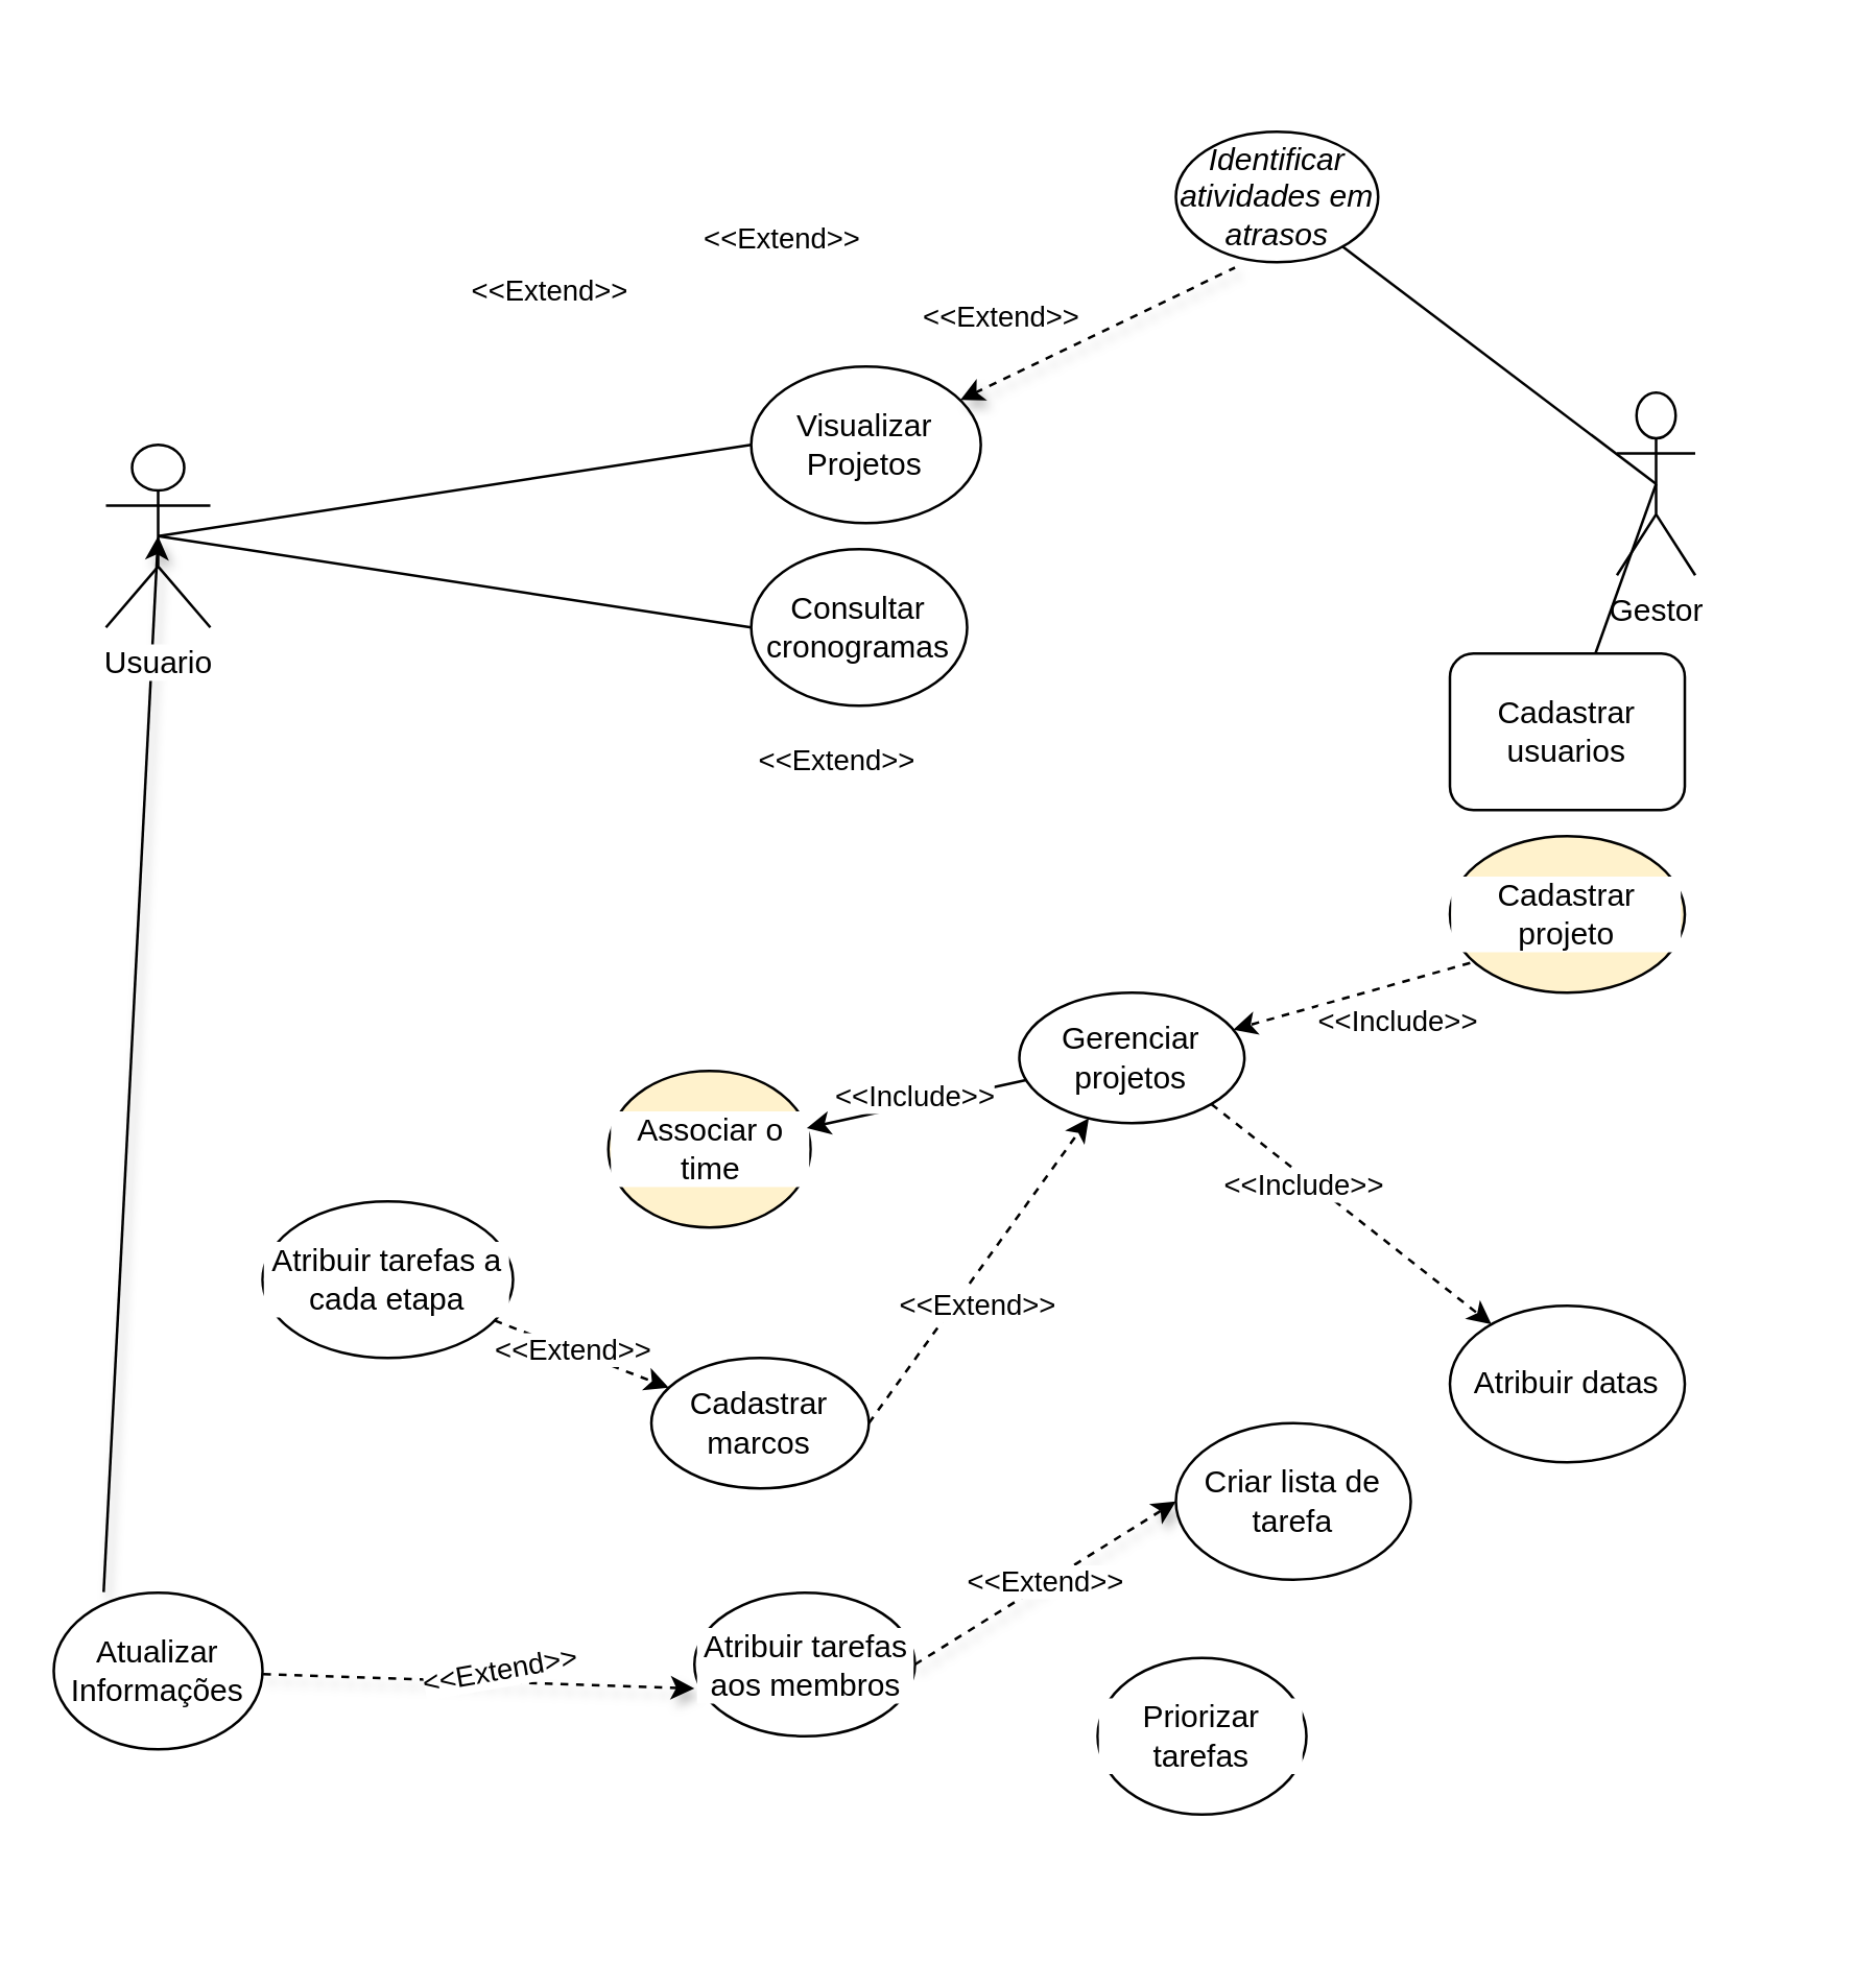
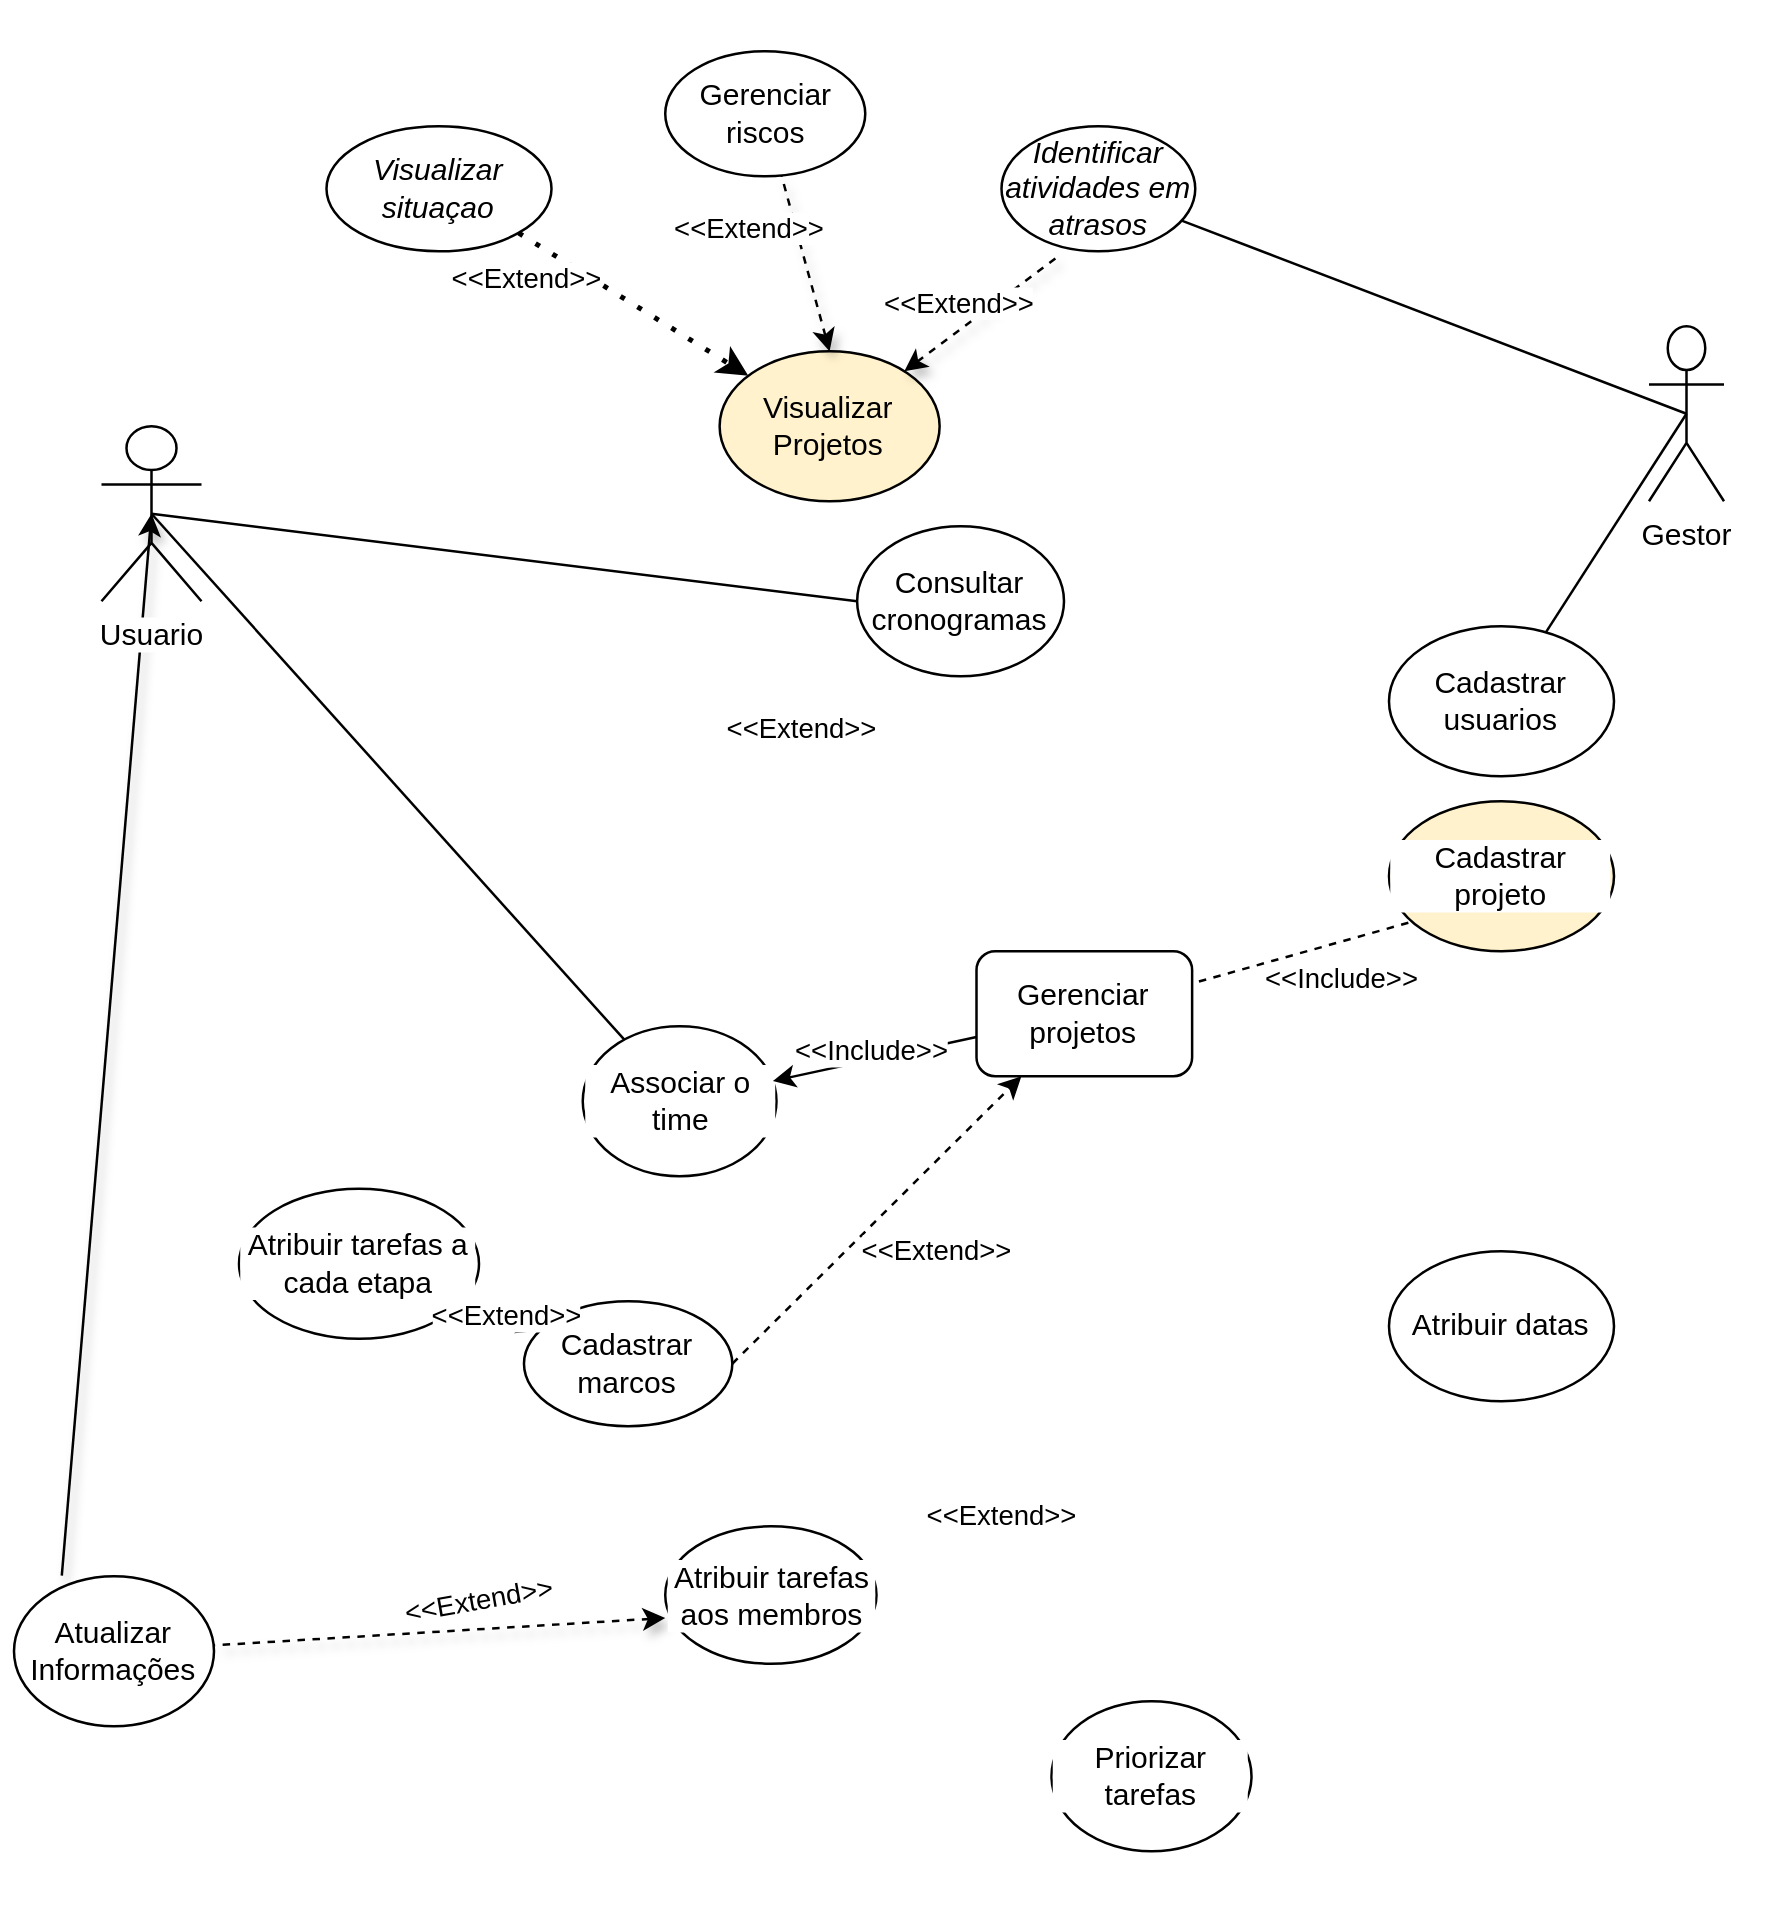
+ <mxCell id="17" value="Gerenciar riscos&lt;br&gt;" style="ellipse;whiteSpace=wrap;html=1;" parent="1" vertex="1"><mxGeometry x="265.5" y="20" width="80" height="50" as="geometry" /></mxCell>
+ <mxCell id="21" value="&lt;i&gt;Visualizar situaçao&lt;/i&gt;" style="ellipse;whiteSpace=wrap;html=1;" parent="1" vertex="1"><mxGeometry x="130" y="50" width="90" height="50" as="geometry" /></mxCell>
- <mxCell id="18" value="&lt;i&gt;Identificar atividades em atrasos&lt;/i&gt;" style="ellipse;whiteSpace=wrap;html=1;" parent="1" vertex="1"><mxGeometry x="450" y="50" width="77.5" height="50" as="geometry" /></mxCell>
+ <mxCell id="18" value="&lt;i&gt;Identificar atividades em atrasos&lt;/i&gt;" style="ellipse;whiteSpace=wrap;html=1;" parent="1" vertex="1"><mxGeometry x="400" y="50" width="77.5" height="50" as="geometry" /></mxCell>
+ <mxCell id="44" style="edgeStyle=none;rounded=0;orthogonalLoop=1;jettySize=auto;html=1;shadow=1;dashed=1;startArrow=classic;startFill=1;endArrow=none;endFill=0;exitX=0.5;exitY=0;exitDx=0;exitDy=0;" parent="1" source="14" target="17" edge="1"><mxGeometry relative="1" as="geometry"><mxPoint x="290.32" y="128.53" as="sourcePoint" /><mxPoint x="255.273" y="30.004" as="targetPoint" /></mxGeometry></mxCell>
+ <mxCell id="26" value="" style="endArrow=classic;dashed=1;html=1;dashPattern=1 3;strokeWidth=2;rounded=0;fontColor=#000000;endFill=1;exitX=1;exitY=1;exitDx=0;exitDy=0;startArrow=none;" parent="1" source="21" target="14" edge="1"><mxGeometry width="50" height="50" relative="1" as="geometry"><mxPoint x="57.64" y="-30.57" as="sourcePoint" /><mxPoint x="269" y="70" as="targetPoint" /></mxGeometry></mxCell>
- <mxCell id="14" value="Visualizar Projetos" style="ellipse;whiteSpace=wrap;html=1;" parent="1" vertex="1"><mxGeometry x="287.25" y="140" width="88" height="60" as="geometry" /></mxCell>
+ <mxCell id="14" value="Visualizar Projetos" style="ellipse;whiteSpace=wrap;html=1;fillColor=#fff2cc;" parent="1" vertex="1"><mxGeometry x="287.25" y="140" width="88" height="60" as="geometry" /></mxCell>
- <mxCell id="5" value="Gestor&lt;br&gt;" style="shape=umlActor;verticalLabelPosition=bottom;verticalAlign=top;html=1;outlineConnect=0;" parent="1" vertex="1"><mxGeometry x="619" y="150" width="30" height="70" as="geometry" /></mxCell>
+ <mxCell id="5" value="Gestor&lt;br&gt;" style="shape=umlActor;verticalLabelPosition=bottom;verticalAlign=top;html=1;outlineConnect=0;" parent="1" vertex="1"><mxGeometry x="659" y="130" width="30" height="70" as="geometry" /></mxCell>
- <mxCell id="22" style="rounded=0;orthogonalLoop=1;jettySize=auto;html=1;exitX=0.5;exitY=0.5;exitDx=0;exitDy=0;exitPerimeter=0;entryX=0;entryY=0.5;entryDx=0;entryDy=0;fontColor=#000000;endArrow=none;endFill=0;strokeWidth=1;" parent="1" source="25" target="14" edge="1"><mxGeometry relative="1" as="geometry" /></mxCell>
+ <mxCell id="22" style="rounded=0;orthogonalLoop=1;jettySize=auto;html=1;exitX=0.5;exitY=0.5;exitDx=0;exitDy=0;exitPerimeter=0;fontColor=#000000;endArrow=none;endFill=0;strokeWidth=1;" parent="1" source="25" target="6" edge="1"><mxGeometry relative="1" as="geometry" /></mxCell>
- <mxCell id="15" value="Consultar cronogramas" style="ellipse;whiteSpace=wrap;html=1;" parent="1" vertex="1"><mxGeometry x="287.25" y="210" width="82.75" height="60" as="geometry" /></mxCell>
+ <mxCell id="15" value="Consultar cronogramas" style="ellipse;whiteSpace=wrap;html=1;" parent="1" vertex="1"><mxGeometry x="342.25" y="210" width="82.75" height="60" as="geometry" /></mxCell>
- <mxCell id="2" value="Cadastrar usuarios" style="whiteSpace=wrap;html=1;rounded=1;" parent="1" vertex="1"><mxGeometry x="555" y="250" width="90" height="60" as="geometry" /></mxCell>
+ <mxCell id="2" value="Cadastrar usuarios" style="ellipse;whiteSpace=wrap;html=1;" parent="1" vertex="1"><mxGeometry x="555" y="250" width="90" height="60" as="geometry" /></mxCell>
- <mxCell id="34" value="" style="endArrow=classic;dashed=1;html=1;rounded=0;exitX=0.086;exitY=0.81;exitDx=0;exitDy=0;endFill=1;exitPerimeter=0;" parent="1" source="7" target="19" edge="1"><mxGeometry width="50" height="50" relative="1" as="geometry"><mxPoint x="189" y="640" as="sourcePoint" /><mxPoint x="489" y="600" as="targetPoint" /></mxGeometry></mxCell>
+ <mxCell id="34" value="" style="endArrow=none;dashed=1;html=1;rounded=0;exitX=0.086;exitY=0.81;exitDx=0;exitDy=0;endFill=1;exitPerimeter=0;" parent="1" source="7" target="19" edge="1"><mxGeometry width="50" height="50" relative="1" as="geometry"><mxPoint x="189" y="640" as="sourcePoint" /><mxPoint x="489" y="600" as="targetPoint" /></mxGeometry></mxCell>
- <mxCell id="19" value="Gerenciar projetos&lt;br&gt;" style="ellipse;whiteSpace=wrap;html=1;" parent="1" vertex="1"><mxGeometry x="390" y="380" width="86.25" height="50" as="geometry" /></mxCell>
+ <mxCell id="19" value="Gerenciar projetos&lt;br&gt;" style="whiteSpace=wrap;html=1;rounded=1;" parent="1" vertex="1"><mxGeometry x="390" y="380" width="86.25" height="50" as="geometry" /></mxCell>
- <mxCell id="6" value="Associar o time" style="ellipse;whiteSpace=wrap;html=1;labelBackgroundColor=#FFFFFF;fontColor=#000000;fillColor=#fff2cc;" parent="1" vertex="1"><mxGeometry x="232.5" y="410" width="77.5" height="60" as="geometry" /></mxCell>
+ <mxCell id="6" value="Associar o time" style="ellipse;whiteSpace=wrap;html=1;labelBackgroundColor=#FFFFFF;fontColor=#000000;" parent="1" vertex="1"><mxGeometry x="232.5" y="410" width="77.5" height="60" as="geometry" /></mxCell>
- <mxCell id="36" value="" style="endArrow=classic;dashed=1;html=1;rounded=0;endFill=1;exitX=1;exitY=1;exitDx=0;exitDy=0;" parent="1" source="19" target="16" edge="1"><mxGeometry width="50" height="50" relative="1" as="geometry"><mxPoint x="189" y="640" as="sourcePoint" /><mxPoint x="449" y="730" as="targetPoint" /></mxGeometry></mxCell>
- <mxCell id="37" value="&amp;lt;&amp;lt;Include&amp;gt;&amp;gt;" style="edgeLabel;html=1;align=center;verticalAlign=middle;resizable=0;points=[];" parent="36" vertex="1" connectable="0"><mxGeometry x="-0.419" y="-1" relative="1" as="geometry"><mxPoint x="4" y="5" as="offset" /></mxGeometry></mxCell>
- <mxCell id="31" value="Atribuir tarefas a cada etapa" style="ellipse;whiteSpace=wrap;html=1;labelBackgroundColor=#FFFFFF;fontColor=#000000;" parent="1" vertex="1"><mxGeometry x="100" y="460" width="96" height="60" as="geometry" /></mxCell>
+ <mxCell id="31" value="Atribuir tarefas a cada etapa" style="ellipse;whiteSpace=wrap;html=1;labelBackgroundColor=#FFFFFF;fontColor=#000000;" parent="1" vertex="1"><mxGeometry x="95" y="475" width="96" height="60" as="geometry" /></mxCell>
- <mxCell id="11" value="Cadastrar marcos" style="ellipse;whiteSpace=wrap;html=1;" parent="1" vertex="1"><mxGeometry x="249" y="520" width="83.33" height="50" as="geometry" /></mxCell>
+ <mxCell id="11" value="Cadastrar marcos" style="ellipse;whiteSpace=wrap;html=1;" parent="1" vertex="1"><mxGeometry x="209" y="520" width="83.33" height="50" as="geometry" /></mxCell>
- <mxCell id="12" value="Criar lista de tarefa" style="ellipse;whiteSpace=wrap;html=1;" parent="1" vertex="1"><mxGeometry x="450" y="545" width="90" height="60" as="geometry" /></mxCell>
- <mxCell id="9" style="edgeStyle=none;rounded=0;orthogonalLoop=1;jettySize=auto;html=1;exitX=1;exitY=0.5;exitDx=0;exitDy=0;entryX=0;entryY=0.5;entryDx=0;entryDy=0;shadow=1;dashed=1;startArrow=none;startFill=0;endArrow=classic;endFill=1;" parent="1" source="10" target="12" edge="1"><mxGeometry relative="1" as="geometry" /></mxCell>
- <mxCell id="13" value="Atualizar Informações" style="ellipse;whiteSpace=wrap;html=1;" parent="1" vertex="1"><mxGeometry x="20" y="610" width="80" height="60" as="geometry" /></mxCell>
+ <mxCell id="13" value="Atualizar Informações" style="ellipse;whiteSpace=wrap;html=1;" parent="1" vertex="1"><mxGeometry x="5" y="630" width="80" height="60" as="geometry" /></mxCell>
- <mxCell id="30" value="Priorizar tarefas" style="ellipse;whiteSpace=wrap;html=1;labelBackgroundColor=#FFFFFF;fontColor=#000000;" parent="1" vertex="1"><mxGeometry x="420" y="635" width="80" height="60" as="geometry" /></mxCell>
+ <mxCell id="30" value="Priorizar tarefas" style="ellipse;whiteSpace=wrap;html=1;labelBackgroundColor=#FFFFFF;fontColor=#000000;" parent="1" vertex="1"><mxGeometry x="420" y="680" width="80" height="60" as="geometry" /></mxCell>
